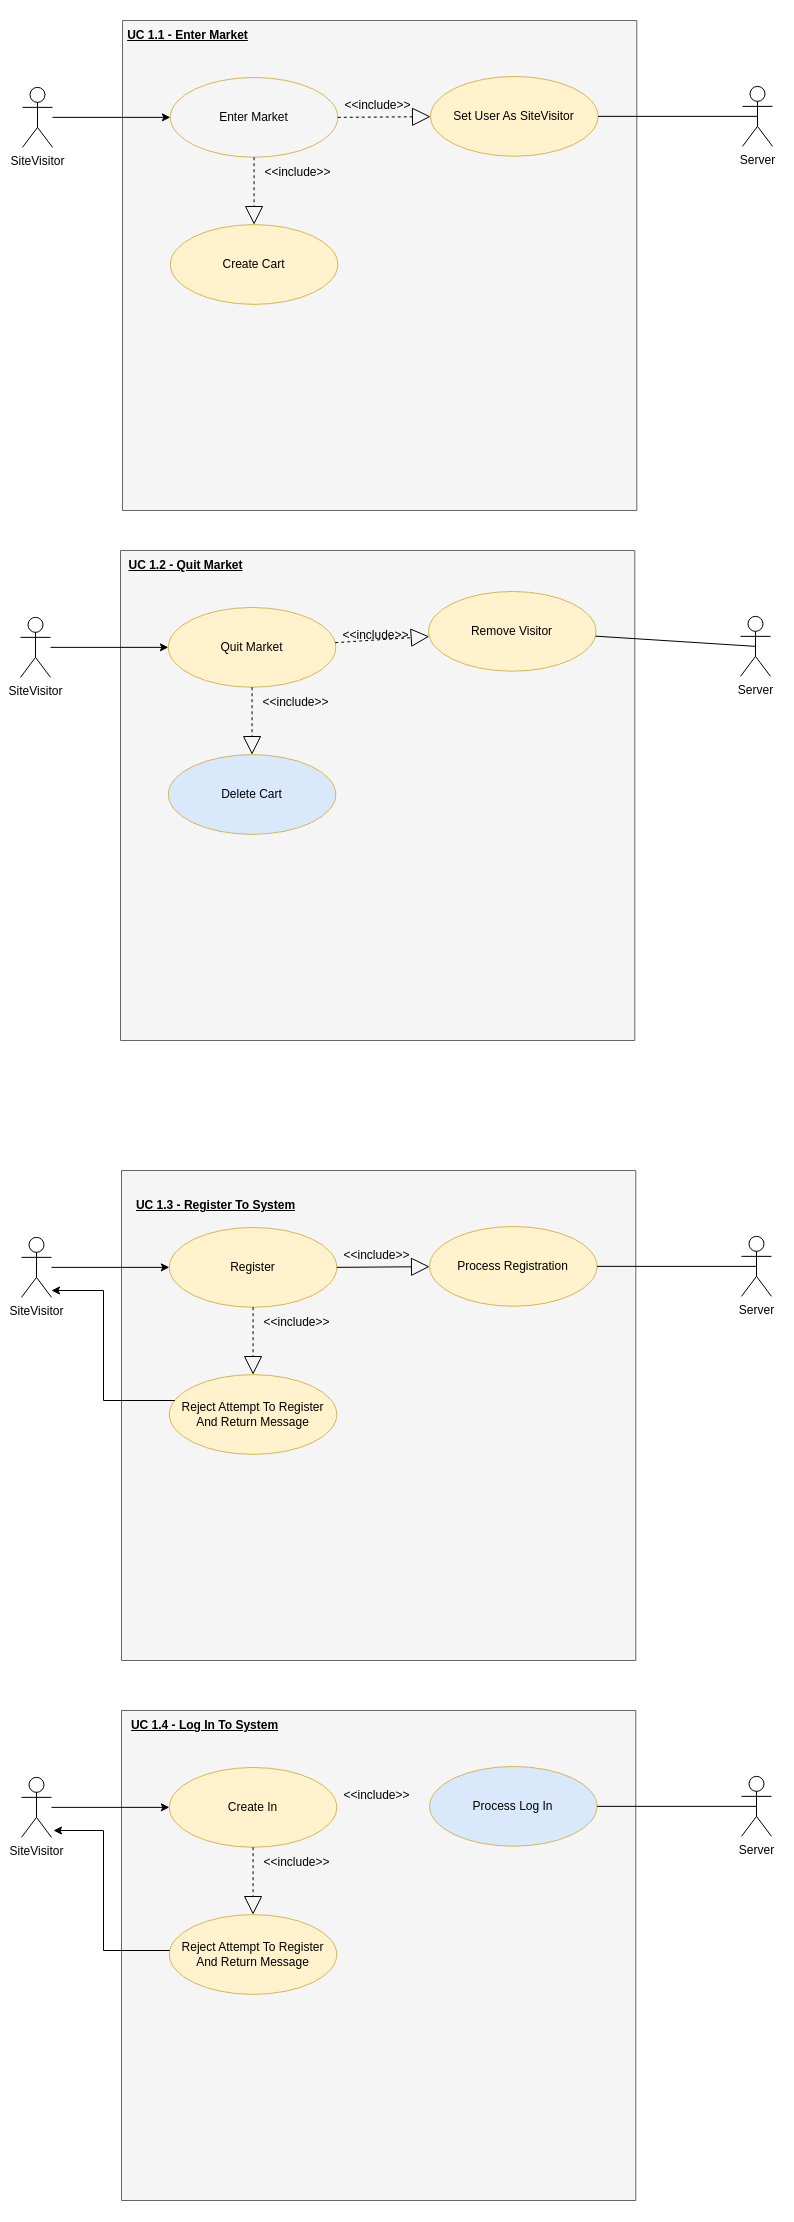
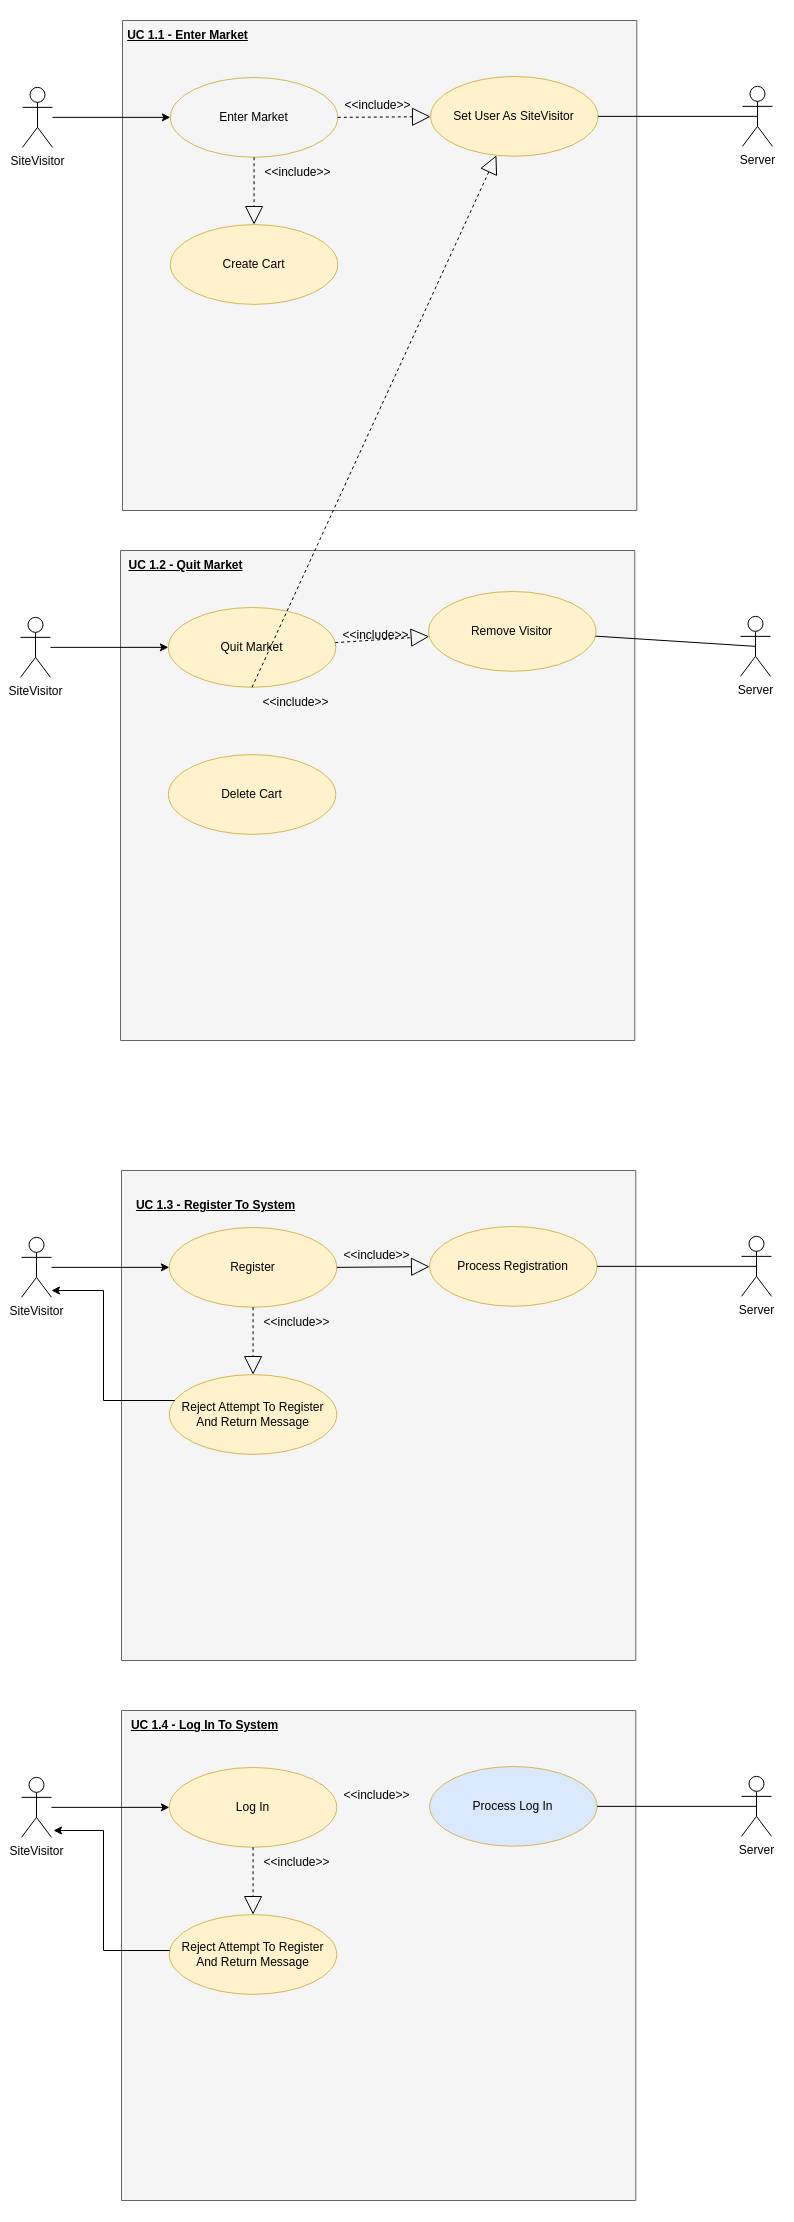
- <mxCell id="26" value="" style="endArrow=block;endSize=16;endFill=0;html=1;rounded=0;exitX=0.5;exitY=1;exitDx=0;exitDy=0;dashed=1;" parent="18" source="21" target="25" edge="1"><mxGeometry y="60" width="160" relative="1" as="geometry"><mxPoint x="225" y="107" as="sourcePoint" /><mxPoint x="318" y="106" as="targetPoint" /><mxPoint as="offset" /></mxGeometry></mxCell>
+ <mxCell id="26" value="" style="endArrow=block;endSize=16;endFill=0;html=1;rounded=0;exitX=0.5;exitY=1;exitDx=0;exitDy=0;dashed=1;" parent="18" source="21" target="8" edge="1"><mxGeometry y="60" width="160" relative="1" as="geometry"><mxPoint x="225" y="107" as="sourcePoint" /><mxPoint x="318" y="106" as="targetPoint" /><mxPoint as="offset" /></mxGeometry></mxCell>
- <mxCell id="25" value="Delete Cart" style="ellipse;whiteSpace=wrap;html=1;fillColor=#dae8fc;strokeColor=#d6b656;" parent="18" vertex="1"><mxGeometry x="47.848" y="204.117" width="167.451" height="79.767" as="geometry" /></mxCell>
+ <mxCell id="25" value="Delete Cart" style="ellipse;whiteSpace=wrap;html=1;fillColor=#fff2cc;strokeColor=#d6b656;" parent="18" vertex="1"><mxGeometry x="47.848" y="204.117" width="167.451" height="79.767" as="geometry" /></mxCell>
- <mxCell id="48" value="Create In" style="ellipse;whiteSpace=wrap;html=1;fillColor=#fff2cc;strokeColor=#d6b656;" parent="46" vertex="1"><mxGeometry x="47.843" y="56.977" width="167.451" height="79.767" as="geometry" /></mxCell>
+ <mxCell id="48" value="Log In" style="ellipse;whiteSpace=wrap;html=1;fillColor=#fff2cc;strokeColor=#d6b656;" parent="46" vertex="1"><mxGeometry x="47.843" y="56.977" width="167.451" height="79.767" as="geometry" /></mxCell>
